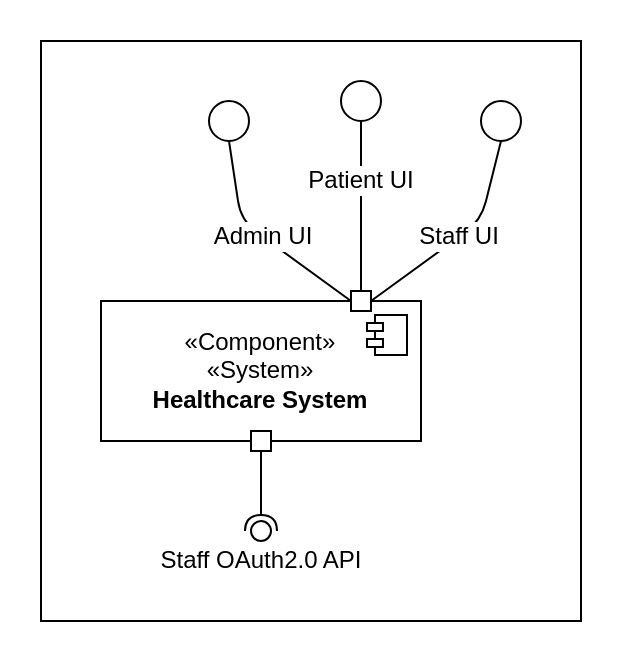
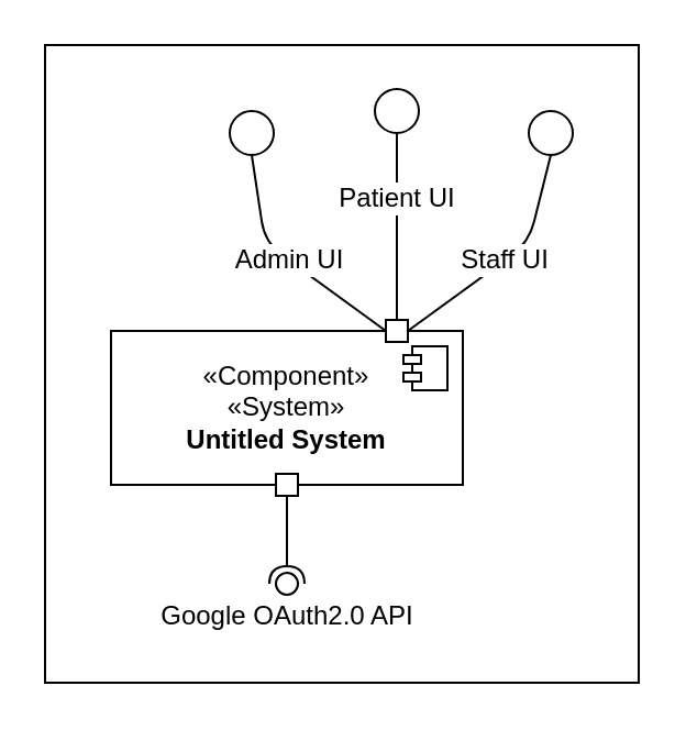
- <mxCell id="9" value="«Component»&lt;div&gt;«System»&lt;br&gt;&lt;b&gt;Healthcare System&lt;/b&gt;&lt;/div&gt;" style="html=1;dropTarget=0;whiteSpace=wrap;" parent="8" vertex="1"><mxGeometry x="50" y="150" width="160" height="70" as="geometry" /></mxCell>
+ <mxCell id="9" value="«Component»&lt;div&gt;«System»&lt;br&gt;&lt;b&gt;Untitled System&lt;/b&gt;&lt;/div&gt;" style="html=1;dropTarget=0;whiteSpace=wrap;" parent="8" vertex="1"><mxGeometry x="50" y="150" width="160" height="70" as="geometry" /></mxCell>
- <mxCell id="18" value="Staff OAuth2.0 API" style="text;html=1;align=center;verticalAlign=middle;resizable=0;points=[];autosize=1;strokeColor=none;fillColor=none;" vertex="1" parent="8"><mxGeometry x="60" y="265" width="140" height="30" as="geometry" /></mxCell>
+ <mxCell id="18" value="Google OAuth2.0 API" style="text;html=1;align=center;verticalAlign=middle;resizable=0;points=[];autosize=1;strokeColor=none;fillColor=none;" vertex="1" parent="8"><mxGeometry x="60" y="265" width="140" height="30" as="geometry" /></mxCell>
